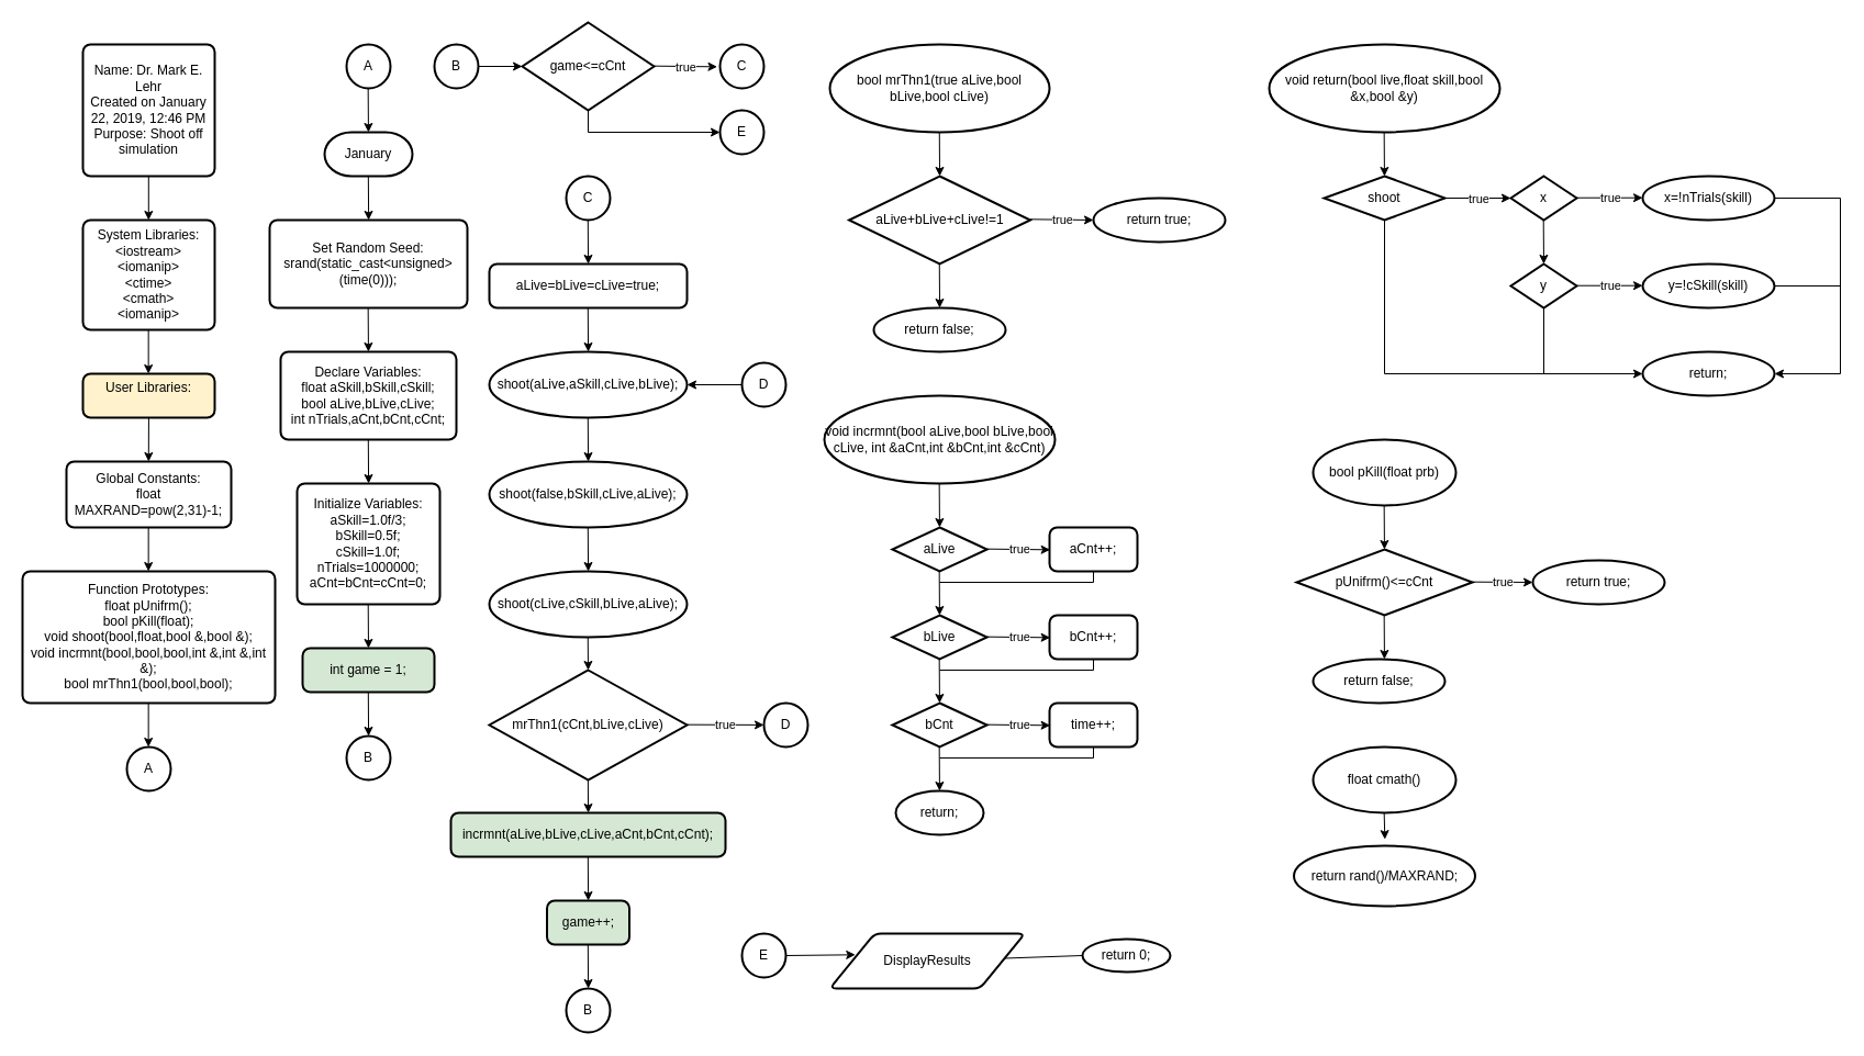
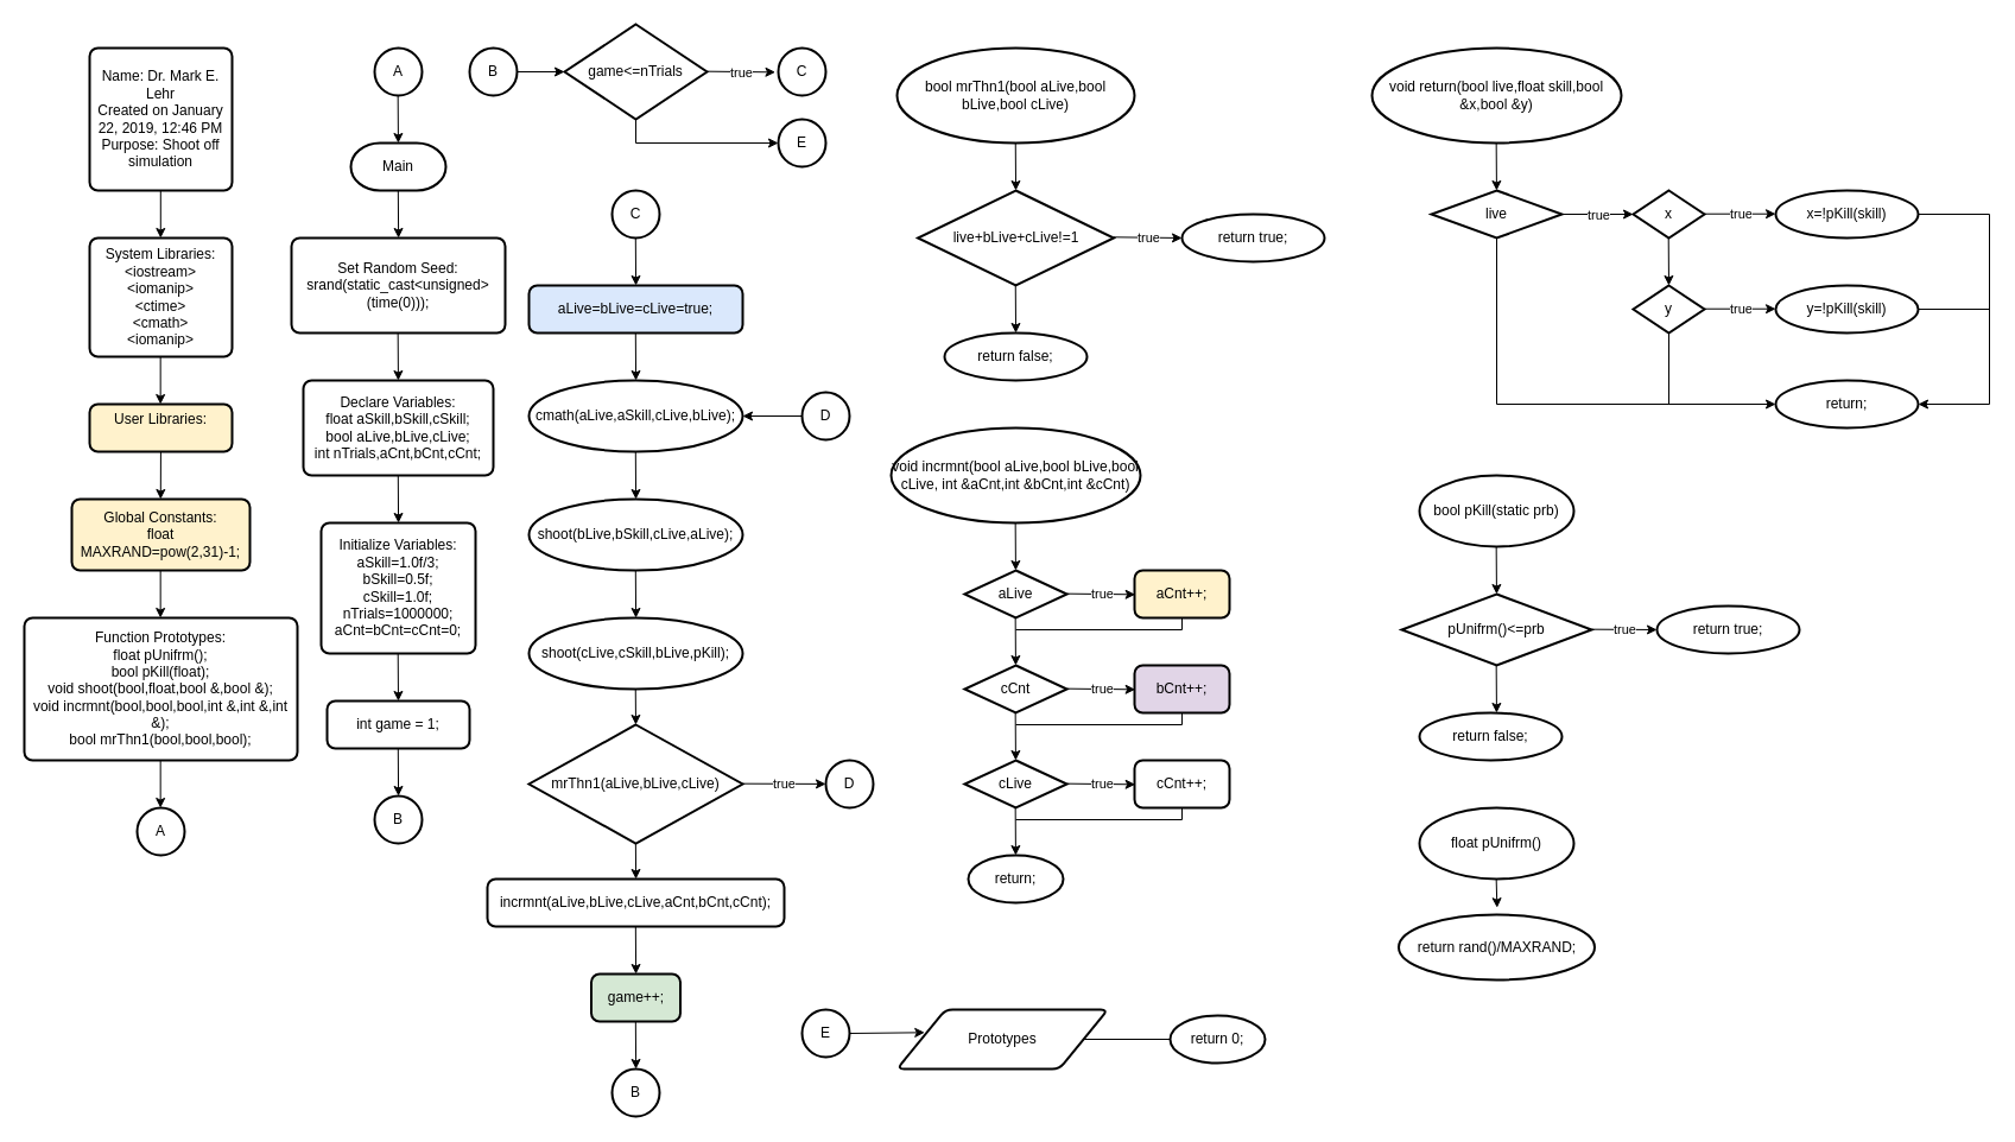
- <mxCell id="26" value="game&amp;lt;=cCnt" style="strokeWidth=2;html=1;shape=mxgraph.flowchart.decision;whiteSpace=wrap;" vertex="1" parent="1"><mxGeometry x="475" y="20" width="120" height="80" as="geometry" /></mxCell>
+ <mxCell id="26" value="game&amp;lt;=nTrials" style="strokeWidth=2;html=1;shape=mxgraph.flowchart.decision;whiteSpace=wrap;" vertex="1" parent="1"><mxGeometry x="475" y="20" width="120" height="80" as="geometry" /></mxCell>
- <mxCell id="48" value="bool mrThn1(true aLive,bool bLive,bool cLive)" style="strokeWidth=2;html=1;shape=mxgraph.flowchart.start_1;whiteSpace=wrap;" vertex="1" parent="1"><mxGeometry x="755" y="40" width="200" height="80" as="geometry" /></mxCell>
+ <mxCell id="48" value="bool mrThn1(bool aLive,bool bLive,bool cLive)" style="strokeWidth=2;html=1;shape=mxgraph.flowchart.start_1;whiteSpace=wrap;" vertex="1" parent="1"><mxGeometry x="755" y="40" width="200" height="80" as="geometry" /></mxCell>
- <mxCell id="8" value="January" style="strokeWidth=2;html=1;shape=mxgraph.flowchart.terminator;whiteSpace=wrap;" parent="1" vertex="1"><mxGeometry x="295" y="120" width="80" height="40" as="geometry" /></mxCell>
+ <mxCell id="8" value="Main" style="strokeWidth=2;html=1;shape=mxgraph.flowchart.terminator;whiteSpace=wrap;" parent="1" vertex="1"><mxGeometry x="295" y="120" width="80" height="40" as="geometry" /></mxCell>
- <mxCell id="79" value="shoot" style="strokeWidth=2;html=1;shape=mxgraph.flowchart.decision;whiteSpace=wrap;" vertex="1" parent="1"><mxGeometry x="1205" y="160" width="110" height="40" as="geometry" /></mxCell>
+ <mxCell id="79" value="live" style="strokeWidth=2;html=1;shape=mxgraph.flowchart.decision;whiteSpace=wrap;" vertex="1" parent="1"><mxGeometry x="1205" y="160" width="110" height="40" as="geometry" /></mxCell>
- <mxCell id="86" value="x=!nTrials(skill)" style="strokeWidth=2;html=1;shape=mxgraph.flowchart.start_1;whiteSpace=wrap;" vertex="1" parent="1"><mxGeometry x="1495" y="160" width="120" height="40" as="geometry" /></mxCell>
+ <mxCell id="86" value="x=!pKill(skill)" style="strokeWidth=2;html=1;shape=mxgraph.flowchart.start_1;whiteSpace=wrap;" vertex="1" parent="1"><mxGeometry x="1495" y="160" width="120" height="40" as="geometry" /></mxCell>
- <mxCell id="52" value="aLive+bLive+cLive!=1" style="strokeWidth=2;html=1;shape=mxgraph.flowchart.decision;whiteSpace=wrap;" vertex="1" parent="1"><mxGeometry x="772.5" y="160" width="165" height="80" as="geometry" /></mxCell>
+ <mxCell id="52" value="live+bLive+cLive!=1" style="strokeWidth=2;html=1;shape=mxgraph.flowchart.decision;whiteSpace=wrap;" vertex="1" parent="1"><mxGeometry x="772.5" y="160" width="165" height="80" as="geometry" /></mxCell>
- <mxCell id="27" value="aLive=bLive=cLive=true;" style="rounded=1;whiteSpace=wrap;html=1;absoluteArcSize=1;arcSize=14;strokeWidth=2;" vertex="1" parent="1"><mxGeometry x="445" y="240" width="180" height="40" as="geometry" /></mxCell>
+ <mxCell id="27" value="aLive=bLive=cLive=true;" style="rounded=1;whiteSpace=wrap;html=1;absoluteArcSize=1;arcSize=14;strokeWidth=2;fillColor=#dae8fc;" vertex="1" parent="1"><mxGeometry x="445" y="240" width="180" height="40" as="geometry" /></mxCell>
- <mxCell id="91" value="y=!cSkill(skill)" style="strokeWidth=2;html=1;shape=mxgraph.flowchart.start_1;whiteSpace=wrap;" vertex="1" parent="1"><mxGeometry x="1495" y="240" width="120" height="40" as="geometry" /></mxCell>
+ <mxCell id="91" value="y=!pKill(skill)" style="strokeWidth=2;html=1;shape=mxgraph.flowchart.start_1;whiteSpace=wrap;" vertex="1" parent="1"><mxGeometry x="1495" y="240" width="120" height="40" as="geometry" /></mxCell>
- <mxCell id="31" value="shoot(aLive,aSkill,cLive,bLive);" style="strokeWidth=2;html=1;shape=mxgraph.flowchart.start_2;whiteSpace=wrap;" vertex="1" parent="1"><mxGeometry x="445" y="320" width="180" height="60" as="geometry" /></mxCell>
+ <mxCell id="31" value="cmath(aLive,aSkill,cLive,bLive);" style="strokeWidth=2;html=1;shape=mxgraph.flowchart.start_2;whiteSpace=wrap;" vertex="1" parent="1"><mxGeometry x="445" y="320" width="180" height="60" as="geometry" /></mxCell>
- <mxCell id="50" value="bool pKill(float prb)" style="strokeWidth=2;html=1;shape=mxgraph.flowchart.start_1;whiteSpace=wrap;" vertex="1" parent="1"><mxGeometry x="1195" y="400" width="130" height="60" as="geometry" /></mxCell>
+ <mxCell id="50" value="bool pKill(static prb)" style="strokeWidth=2;html=1;shape=mxgraph.flowchart.start_1;whiteSpace=wrap;" vertex="1" parent="1"><mxGeometry x="1195" y="400" width="130" height="60" as="geometry" /></mxCell>
- <mxCell id="14" value="&lt;div&gt;Global Constants:&lt;/div&gt;&lt;div&gt;float MAXRAND=pow(2,31)-1;&lt;br&gt;&lt;/div&gt;" style="rounded=1;whiteSpace=wrap;html=1;absoluteArcSize=1;arcSize=14;strokeWidth=2;" parent="1" vertex="1"><mxGeometry x="60" y="420" width="150" height="60" as="geometry" /></mxCell>
+ <mxCell id="14" value="&lt;div&gt;Global Constants:&lt;/div&gt;&lt;div&gt;float MAXRAND=pow(2,31)-1;&lt;br&gt;&lt;/div&gt;" style="rounded=1;whiteSpace=wrap;html=1;absoluteArcSize=1;arcSize=14;strokeWidth=2;fillColor=#fff2cc;" parent="1" vertex="1"><mxGeometry x="60" y="420" width="150" height="60" as="geometry" /></mxCell>
- <mxCell id="32" value="shoot(false,bSkill,cLive,aLive);" style="strokeWidth=2;html=1;shape=mxgraph.flowchart.start_2;whiteSpace=wrap;" vertex="1" parent="1"><mxGeometry x="445" y="420" width="180" height="60" as="geometry" /></mxCell>
+ <mxCell id="32" value="shoot(bLive,bSkill,cLive,aLive);" style="strokeWidth=2;html=1;shape=mxgraph.flowchart.start_2;whiteSpace=wrap;" vertex="1" parent="1"><mxGeometry x="445" y="420" width="180" height="60" as="geometry" /></mxCell>
- <mxCell id="62" value="aCnt++;" style="rounded=1;whiteSpace=wrap;html=1;absoluteArcSize=1;arcSize=14;strokeWidth=2;" vertex="1" parent="1"><mxGeometry x="955" y="480" width="80" height="40" as="geometry" /></mxCell>
+ <mxCell id="62" value="aCnt++;" style="rounded=1;whiteSpace=wrap;html=1;absoluteArcSize=1;arcSize=14;strokeWidth=2;fillColor=#fff2cc;" vertex="1" parent="1"><mxGeometry x="955" y="480" width="80" height="40" as="geometry" /></mxCell>
- <mxCell id="97" value="pUnifrm()&amp;lt;=cCnt" style="strokeWidth=2;html=1;shape=mxgraph.flowchart.decision;whiteSpace=wrap;" vertex="1" parent="1"><mxGeometry x="1180" y="500" width="160" height="60" as="geometry" /></mxCell>
+ <mxCell id="97" value="pUnifrm()&amp;lt;=prb" style="strokeWidth=2;html=1;shape=mxgraph.flowchart.decision;whiteSpace=wrap;" vertex="1" parent="1"><mxGeometry x="1180" y="500" width="160" height="60" as="geometry" /></mxCell>
- <mxCell id="33" value="shoot(cLive,cSkill,bLive,aLive);" style="strokeWidth=2;html=1;shape=mxgraph.flowchart.start_2;whiteSpace=wrap;" vertex="1" parent="1"><mxGeometry x="445" y="520" width="180" height="60" as="geometry" /></mxCell>
+ <mxCell id="33" value="shoot(cLive,cSkill,bLive,pKill);" style="strokeWidth=2;html=1;shape=mxgraph.flowchart.start_2;whiteSpace=wrap;" vertex="1" parent="1"><mxGeometry x="445" y="520" width="180" height="60" as="geometry" /></mxCell>
- <mxCell id="65" value="bLive" style="strokeWidth=2;html=1;shape=mxgraph.flowchart.decision;whiteSpace=wrap;" vertex="1" parent="1"><mxGeometry x="811.88" y="560" width="86.25" height="40" as="geometry" /></mxCell>
+ <mxCell id="65" value="cCnt" style="strokeWidth=2;html=1;shape=mxgraph.flowchart.decision;whiteSpace=wrap;" vertex="1" parent="1"><mxGeometry x="811.88" y="560" width="86.25" height="40" as="geometry" /></mxCell>
- <mxCell id="68" value="bCnt++;" style="rounded=1;whiteSpace=wrap;html=1;absoluteArcSize=1;arcSize=14;strokeWidth=2;" vertex="1" parent="1"><mxGeometry x="955" y="560" width="80" height="40" as="geometry" /></mxCell>
+ <mxCell id="68" value="bCnt++;" style="rounded=1;whiteSpace=wrap;html=1;absoluteArcSize=1;arcSize=14;strokeWidth=2;fillColor=#e1d5e7;" vertex="1" parent="1"><mxGeometry x="955" y="560" width="80" height="40" as="geometry" /></mxCell>
- <mxCell id="28" value="int game = 1;" style="rounded=1;whiteSpace=wrap;html=1;absoluteArcSize=1;arcSize=14;strokeWidth=2;fillColor=#d5e8d4;" vertex="1" parent="1"><mxGeometry x="275" y="590" width="120" height="40" as="geometry" /></mxCell>
+ <mxCell id="28" value="int game = 1;" style="rounded=1;whiteSpace=wrap;html=1;absoluteArcSize=1;arcSize=14;strokeWidth=2;" vertex="1" parent="1"><mxGeometry x="275" y="590" width="120" height="40" as="geometry" /></mxCell>
- <mxCell id="37" value="mrThn1(cCnt,bLive,cLive)" style="strokeWidth=2;html=1;shape=mxgraph.flowchart.decision;whiteSpace=wrap;" vertex="1" parent="1"><mxGeometry x="445" y="610" width="180" height="100" as="geometry" /></mxCell>
+ <mxCell id="37" value="mrThn1(aLive,bLive,cLive)" style="strokeWidth=2;html=1;shape=mxgraph.flowchart.decision;whiteSpace=wrap;" vertex="1" parent="1"><mxGeometry x="445" y="610" width="180" height="100" as="geometry" /></mxCell>
- <mxCell id="71" value="bCnt" style="strokeWidth=2;html=1;shape=mxgraph.flowchart.decision;whiteSpace=wrap;" vertex="1" parent="1"><mxGeometry x="811.88" y="640" width="86.25" height="40" as="geometry" /></mxCell>
+ <mxCell id="71" value="cLive" style="strokeWidth=2;html=1;shape=mxgraph.flowchart.decision;whiteSpace=wrap;" vertex="1" parent="1"><mxGeometry x="811.88" y="640" width="86.25" height="40" as="geometry" /></mxCell>
- <mxCell id="74" value="time++;" style="rounded=1;whiteSpace=wrap;html=1;absoluteArcSize=1;arcSize=14;strokeWidth=2;" vertex="1" parent="1"><mxGeometry x="955" y="640" width="80" height="40" as="geometry" /></mxCell>
+ <mxCell id="74" value="cCnt++;" style="rounded=1;whiteSpace=wrap;html=1;absoluteArcSize=1;arcSize=14;strokeWidth=2;" vertex="1" parent="1"><mxGeometry x="955" y="640" width="80" height="40" as="geometry" /></mxCell>
- <mxCell id="51" value="float cmath()" style="strokeWidth=2;html=1;shape=mxgraph.flowchart.start_1;whiteSpace=wrap;" vertex="1" parent="1"><mxGeometry x="1195" y="680" width="130" height="60" as="geometry" /></mxCell>
+ <mxCell id="51" value="float pUnifrm()" style="strokeWidth=2;html=1;shape=mxgraph.flowchart.start_1;whiteSpace=wrap;" vertex="1" parent="1"><mxGeometry x="1195" y="680" width="130" height="60" as="geometry" /></mxCell>
- <mxCell id="46" value="incrmnt(aLive,bLive,cLive,aCnt,bCnt,cCnt);" style="rounded=1;whiteSpace=wrap;html=1;absoluteArcSize=1;arcSize=14;strokeWidth=2;fillColor=#d5e8d4;" vertex="1" parent="1"><mxGeometry x="410" y="740" width="250" height="40" as="geometry" /></mxCell>
+ <mxCell id="46" value="incrmnt(aLive,bLive,cLive,aCnt,bCnt,cCnt);" style="rounded=1;whiteSpace=wrap;html=1;absoluteArcSize=1;arcSize=14;strokeWidth=2;" vertex="1" parent="1"><mxGeometry x="410" y="740" width="250" height="40" as="geometry" /></mxCell>
- <mxCell id="120" value="return 0;" style="strokeWidth=2;html=1;shape=mxgraph.flowchart.start_1;whiteSpace=wrap;" vertex="1" parent="1"><mxGeometry x="985" y="855" width="79.99" height="30" as="geometry" /></mxCell>
+ <mxCell id="120" value="return 0;" style="strokeWidth=2;html=1;shape=mxgraph.flowchart.start_1;whiteSpace=wrap;" vertex="1" parent="1"><mxGeometry x="985" y="855" width="79.99" height="40" as="geometry" /></mxCell>
- <mxCell id="119" value="DisplayResults" style="shape=parallelogram;html=1;strokeWidth=2;perimeter=parallelogramPerimeter;whiteSpace=wrap;rounded=1;arcSize=12;size=0.23;" vertex="1" parent="1"><mxGeometry x="755" y="850" width="177.5" height="50" as="geometry" /></mxCell>
+ <mxCell id="119" value="Prototypes" style="shape=parallelogram;html=1;strokeWidth=2;perimeter=parallelogramPerimeter;whiteSpace=wrap;rounded=1;arcSize=12;size=0.23;" vertex="1" parent="1"><mxGeometry x="755" y="850" width="177.5" height="50" as="geometry" /></mxCell>
